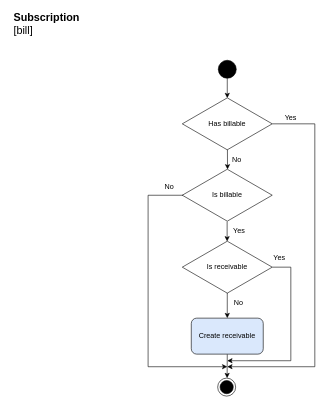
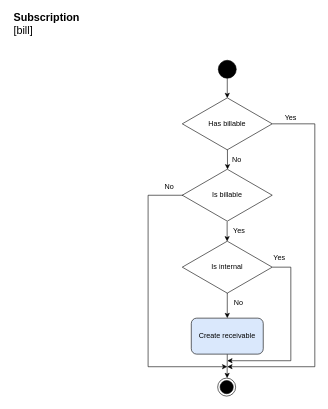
- <mxCell id="5" value="Is receivable" style="html=1;whiteSpace=wrap;aspect=fixed;shape=isoRectangle;" parent="1" vertex="1"><mxGeometry x="303" y="400" width="150" height="90" as="geometry" /></mxCell>
+ <mxCell id="5" value="Is internal" style="html=1;whiteSpace=wrap;aspect=fixed;shape=isoRectangle;" parent="1" vertex="1"><mxGeometry x="303" y="400" width="150" height="90" as="geometry" /></mxCell>
